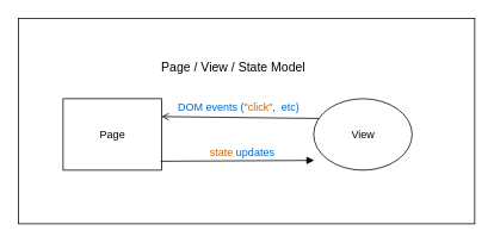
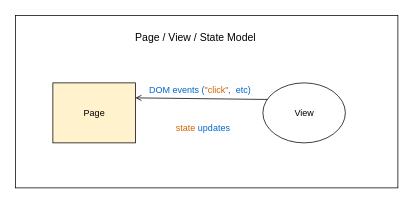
- <mxCell id="9" value="&lt;font style=&quot;font-size: 14px;&quot; color=&quot;#000000&quot;&gt;Page / View / State Model&lt;/font&gt;" style="text;html=1;resizable=0;autosize=1;align=center;verticalAlign=middle;points=[];fillColor=none;strokeColor=none;rounded=0;fontColor=#0066CC;" vertex="1" parent="1"><mxGeometry x="170" y="65" width="180" height="20" as="geometry" /></mxCell>
+ <mxCell id="9" value="&lt;font style=&quot;font-size: 14px;&quot; color=&quot;#000000&quot;&gt;Page / View / State Model&lt;/font&gt;" style="text;html=1;resizable=0;autosize=1;align=center;verticalAlign=middle;points=[];fillColor=none;strokeColor=none;rounded=0;fontColor=#0066CC;" vertex="1" parent="1"><mxGeometry x="170" y="40" width="180" height="20" as="geometry" /></mxCell>
- <mxCell id="3" value="Page" style="html=1;" vertex="1" parent="1"><mxGeometry x="70" y="110" width="110" height="80" as="geometry" /></mxCell>
+ <mxCell id="3" value="Page" style="html=1;fillColor=#fff2cc;" vertex="1" parent="1"><mxGeometry x="70" y="110" width="110" height="80" as="geometry" /></mxCell>
- <mxCell id="6" value="" style="html=1;verticalAlign=bottom;labelBackgroundColor=none;endArrow=block;endFill=1;rounded=0;entryX=0.005;entryY=0.863;entryDx=0;entryDy=0;entryPerimeter=0;exitX=0.991;exitY=0.875;exitDx=0;exitDy=0;exitPerimeter=0;" edge="1" parent="1" source="3" target="4"><mxGeometry width="160" relative="1" as="geometry"><mxPoint x="190" y="180" as="sourcePoint" /><mxPoint x="340" y="180" as="targetPoint" /></mxGeometry></mxCell>
